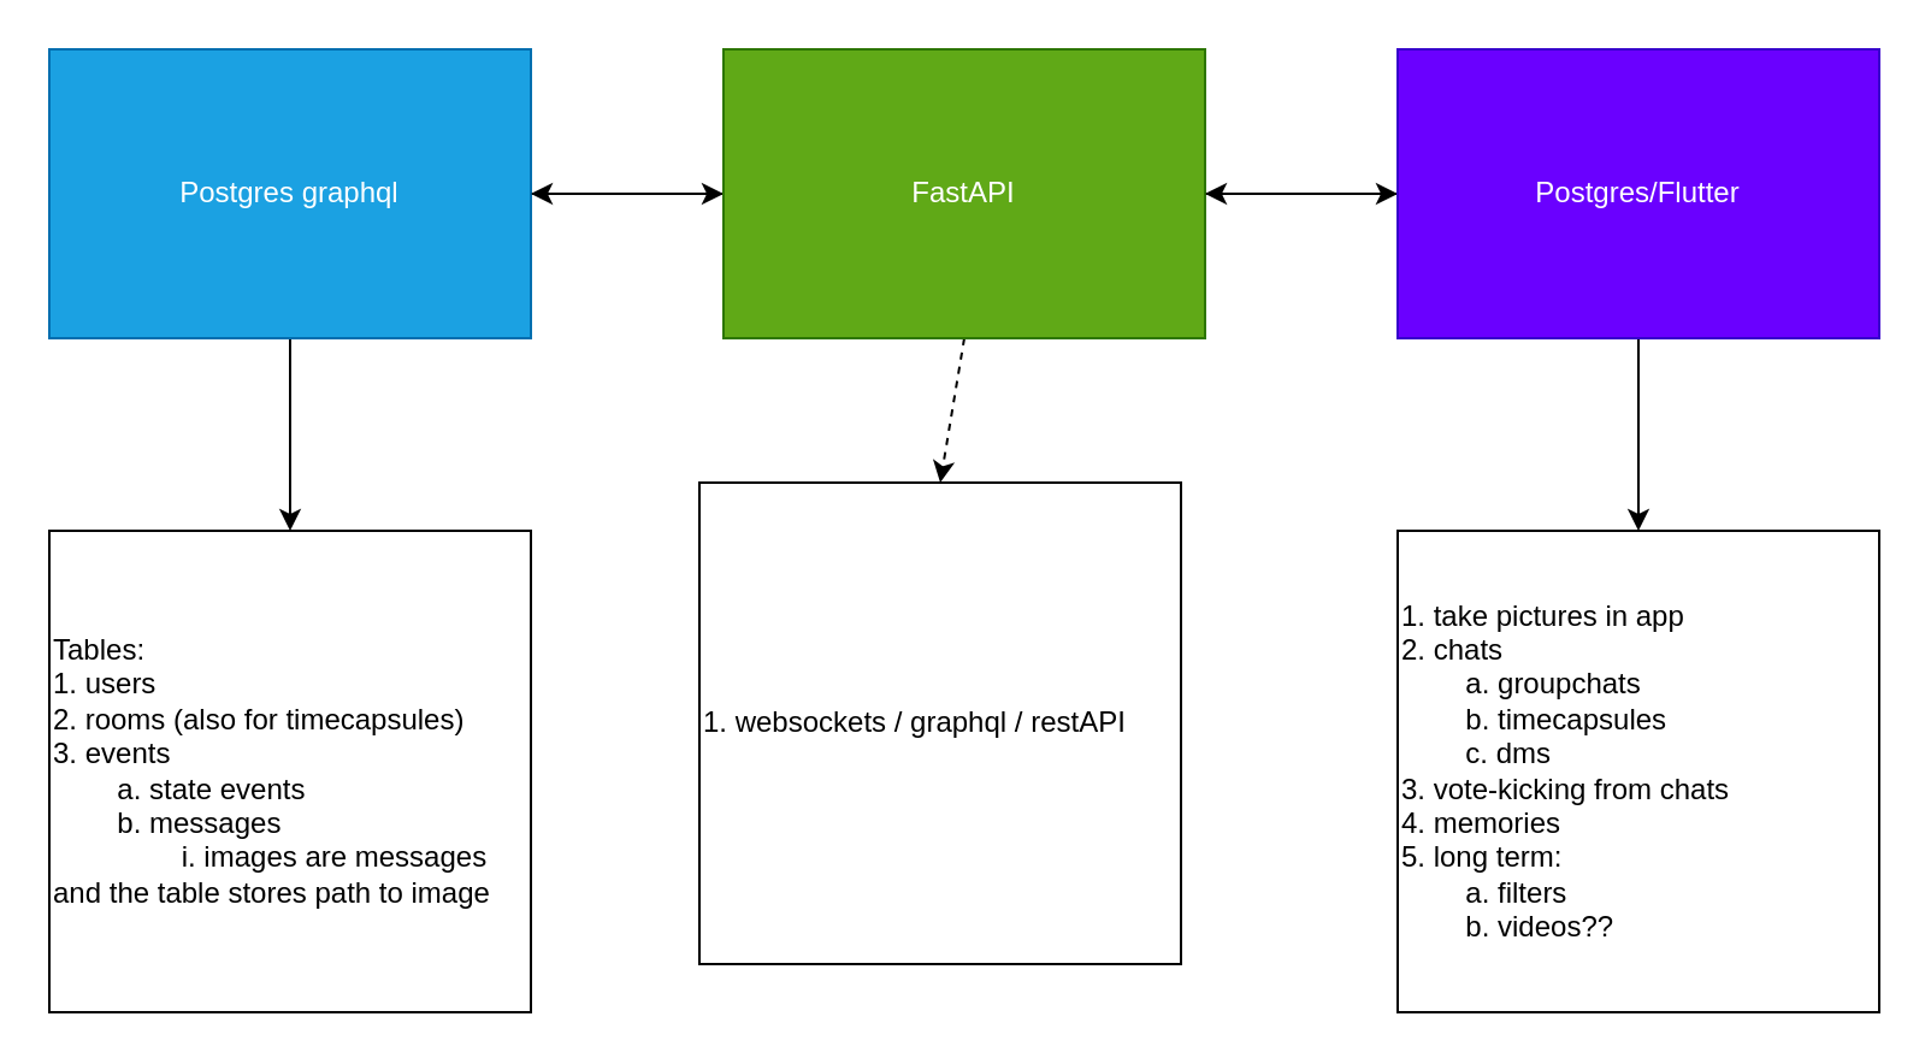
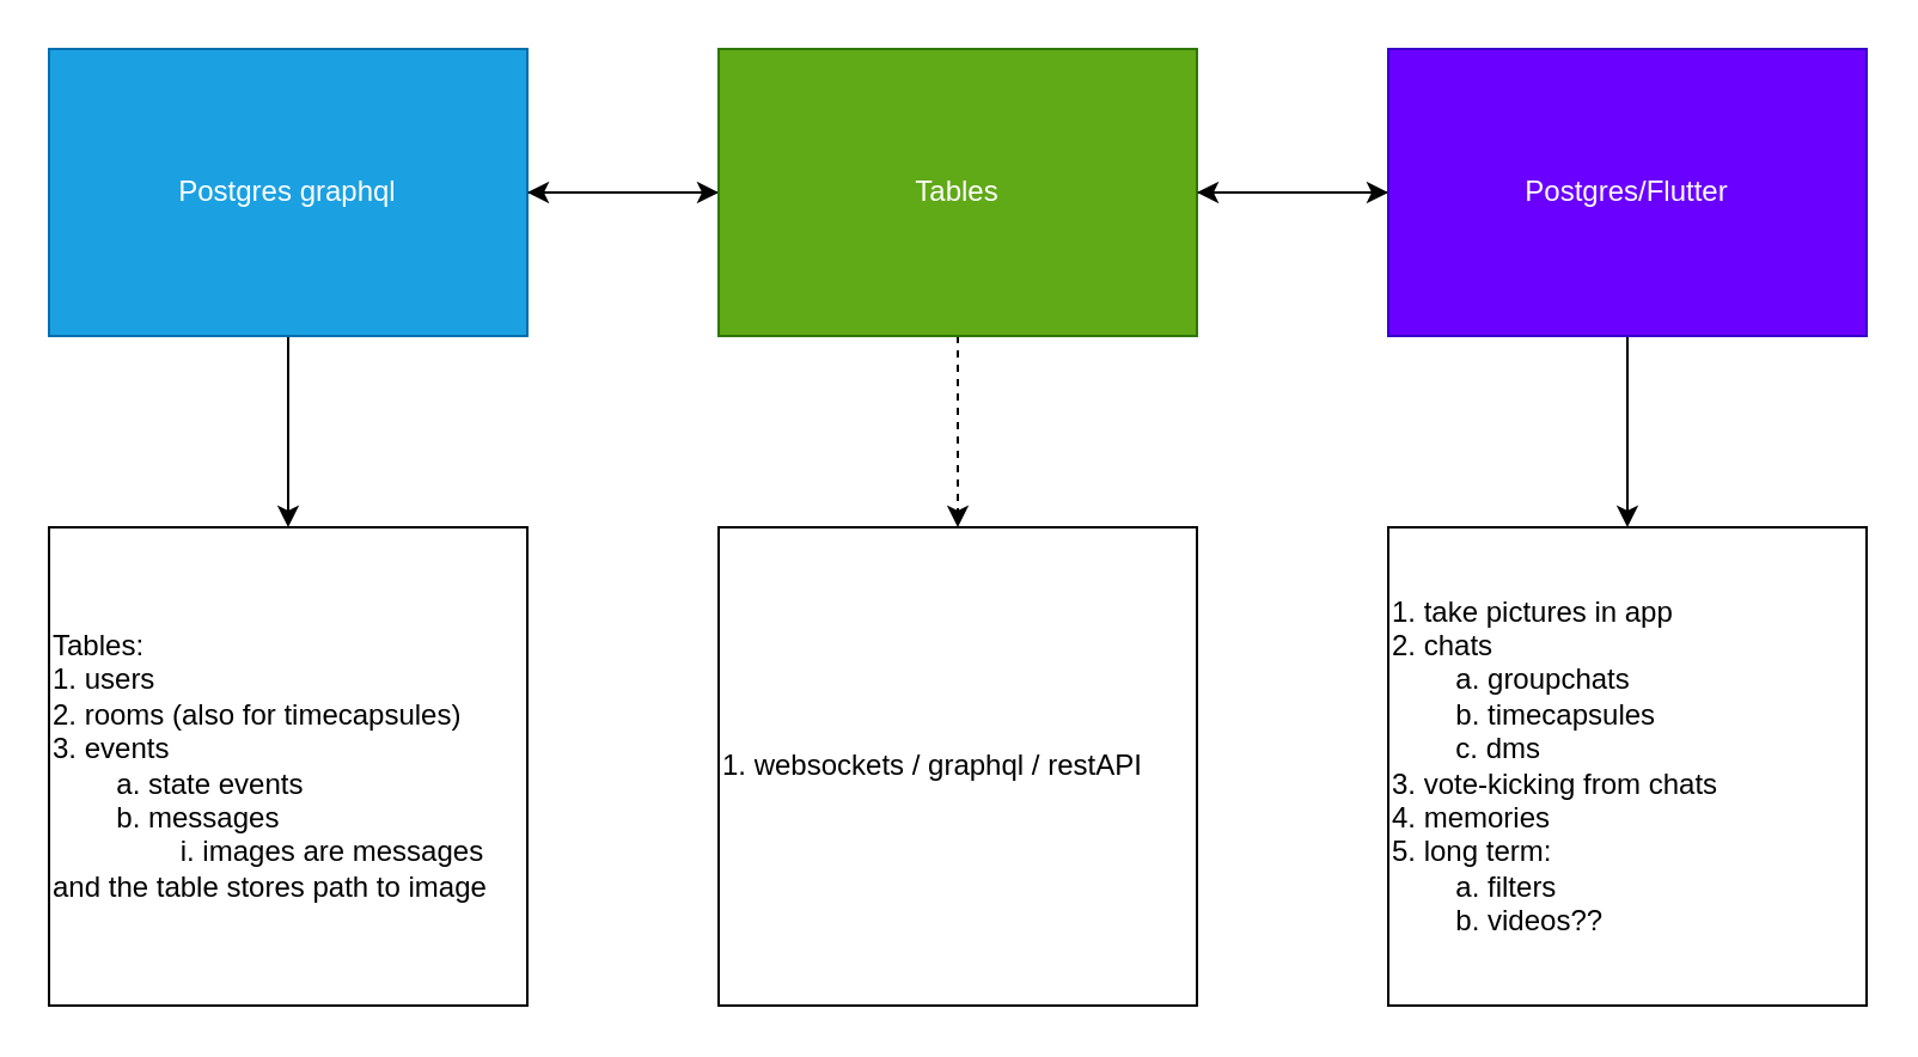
- <mxCell id="9" value="FastAPI" style="whiteSpace=wrap;html=1;fillColor=#60a917;fontColor=#ffffff;strokeColor=#2D7600;" vertex="1" parent="1"><mxGeometry x="300" y="20" width="200" height="120" as="geometry" /></mxCell>
+ <mxCell id="9" value="Tables" style="whiteSpace=wrap;html=1;fillColor=#60a917;fontColor=#ffffff;strokeColor=#2D7600;" vertex="1" parent="1"><mxGeometry x="300" y="20" width="200" height="120" as="geometry" /></mxCell>
- <mxCell id="11" value="1. websockets / graphql / restAPI" style="whiteSpace=wrap;html=1;align=left;" vertex="1" parent="1"><mxGeometry x="290" y="200" width="200" height="200" as="geometry" /></mxCell>
+ <mxCell id="11" value="1. websockets / graphql / restAPI" style="whiteSpace=wrap;html=1;align=left;" vertex="1" parent="1"><mxGeometry x="300" y="220" width="200" height="200" as="geometry" /></mxCell>
